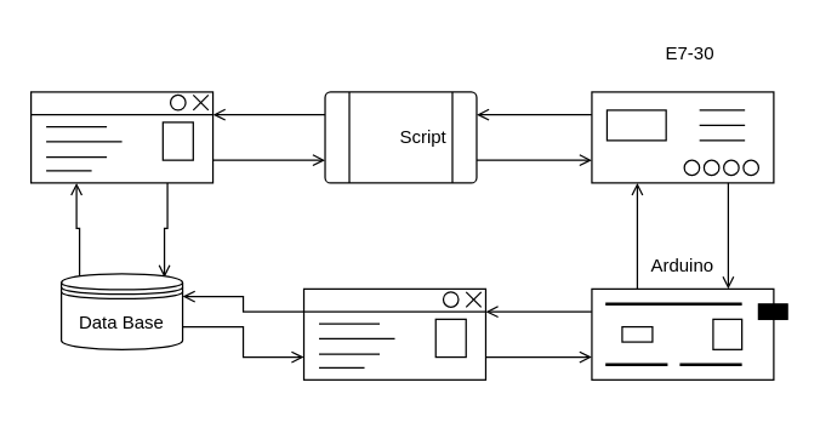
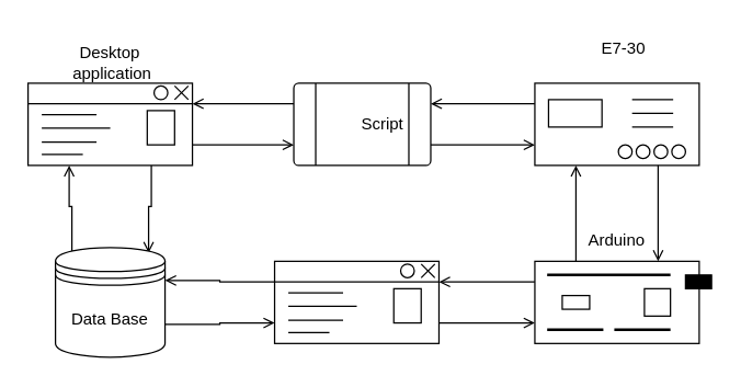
+ <mxCell id="35" value="Desktop&lt;br&gt;&amp;nbsp;application" style="text;html=1;strokeColor=none;fillColor=none;align=center;verticalAlign=middle;whiteSpace=wrap;rounded=0;" vertex="1" parent="1"><mxGeometry x="50" y="30" width="60" height="30" as="geometry" /></mxCell>
- <mxCell id="7" value="Data Base" style="shape=datastore;whiteSpace=wrap;html=1;" vertex="1" parent="1"><mxGeometry x="40" y="180" width="80" height="50" as="geometry" /></mxCell>
+ <mxCell id="7" value="Data Base" style="shape=datastore;whiteSpace=wrap;html=1;" vertex="1" parent="1"><mxGeometry x="40" y="180" width="80" height="80" as="geometry" /></mxCell>
